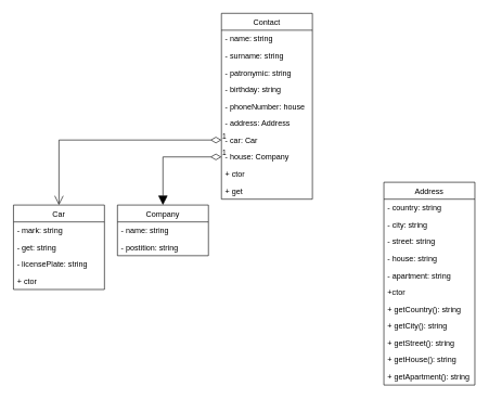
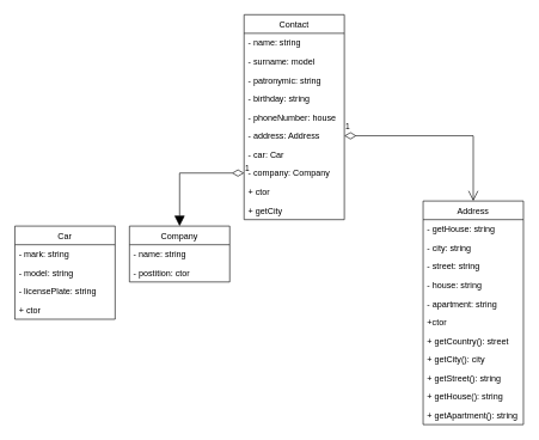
- <mxCell id="4" value="- surname: string" style="text;strokeColor=none;fillColor=none;align=left;verticalAlign=top;spacingLeft=4;spacingRight=4;overflow=hidden;rotatable=0;points=[[0,0.5],[1,0.5]];portConstraint=eastwest;" vertex="1" parent="2"><mxGeometry y="52" width="140" height="26" as="geometry" /></mxCell>
+ <mxCell id="4" value="- surname: model" style="text;strokeColor=none;fillColor=none;align=left;verticalAlign=top;spacingLeft=4;spacingRight=4;overflow=hidden;rotatable=0;points=[[0,0.5],[1,0.5]];portConstraint=eastwest;" vertex="1" parent="2"><mxGeometry y="52" width="140" height="26" as="geometry" /></mxCell>
+ <mxCell id="25" value="1" style="endArrow=open;html=1;endSize=12;startArrow=diamondThin;startSize=14;startFill=0;edgeStyle=orthogonalEdgeStyle;align=left;verticalAlign=bottom;rounded=0;exitX=1;exitY=0.5;exitDx=0;exitDy=0;entryX=0.5;entryY=0;entryDx=0;entryDy=0;" edge="1" parent="1" source="8" target="13"><mxGeometry x="-1" y="3" relative="1" as="geometry"><mxPoint x="410" y="510" as="sourcePoint" /><mxPoint x="570" y="510" as="targetPoint" /></mxGeometry></mxCell>
- <mxCell id="31" value="1" style="endArrow=open;html=1;endSize=12;startArrow=diamondThin;startSize=14;startFill=0;edgeStyle=orthogonalEdgeStyle;align=left;verticalAlign=bottom;rounded=0;exitX=0;exitY=0.5;exitDx=0;exitDy=0;entryX=0.5;entryY=0;entryDx=0;entryDy=0;" edge="1" parent="1" source="9" target="26"><mxGeometry x="-1" y="3" relative="1" as="geometry"><mxPoint x="300" y="520" as="sourcePoint" /><mxPoint x="460" y="520" as="targetPoint" /></mxGeometry></mxCell>
- <mxCell id="10" value="- house: Company" style="text;strokeColor=none;fillColor=none;align=left;verticalAlign=top;spacingLeft=4;spacingRight=4;overflow=hidden;rotatable=0;points=[[0,0.5],[1,0.5]];portConstraint=eastwest;" vertex="1" parent="2"><mxGeometry y="208" width="140" height="26" as="geometry" /></mxCell>
+ <mxCell id="10" value="- company: Company" style="text;strokeColor=none;fillColor=none;align=left;verticalAlign=top;spacingLeft=4;spacingRight=4;overflow=hidden;rotatable=0;points=[[0,0.5],[1,0.5]];portConstraint=eastwest;" vertex="1" parent="2"><mxGeometry y="208" width="140" height="26" as="geometry" /></mxCell>
- <mxCell id="12" value="+ get" style="text;strokeColor=none;fillColor=none;align=left;verticalAlign=top;spacingLeft=4;spacingRight=4;overflow=hidden;rotatable=0;points=[[0,0.5],[1,0.5]];portConstraint=eastwest;" vertex="1" parent="2"><mxGeometry y="260" width="140" height="26" as="geometry" /></mxCell>
+ <mxCell id="12" value="+ getCity" style="text;strokeColor=none;fillColor=none;align=left;verticalAlign=top;spacingLeft=4;spacingRight=4;overflow=hidden;rotatable=0;points=[[0,0.5],[1,0.5]];portConstraint=eastwest;" vertex="1" parent="2"><mxGeometry y="260" width="140" height="26" as="geometry" /></mxCell>
- <mxCell id="14" value="- country: string" style="text;strokeColor=none;fillColor=none;align=left;verticalAlign=top;spacingLeft=4;spacingRight=4;overflow=hidden;rotatable=0;points=[[0,0.5],[1,0.5]];portConstraint=eastwest;" vertex="1" parent="13"><mxGeometry y="26" width="140" height="26" as="geometry" /></mxCell>
+ <mxCell id="14" value="- getHouse: string" style="text;strokeColor=none;fillColor=none;align=left;verticalAlign=top;spacingLeft=4;spacingRight=4;overflow=hidden;rotatable=0;points=[[0,0.5],[1,0.5]];portConstraint=eastwest;" vertex="1" parent="13"><mxGeometry y="26" width="140" height="26" as="geometry" /></mxCell>
- <mxCell id="28" value="- get: string" style="text;strokeColor=none;fillColor=none;align=left;verticalAlign=top;spacingLeft=4;spacingRight=4;overflow=hidden;rotatable=0;points=[[0,0.5],[1,0.5]];portConstraint=eastwest;" vertex="1" parent="26"><mxGeometry y="52" width="140" height="26" as="geometry" /></mxCell>
+ <mxCell id="28" value="- model: string" style="text;strokeColor=none;fillColor=none;align=left;verticalAlign=top;spacingLeft=4;spacingRight=4;overflow=hidden;rotatable=0;points=[[0,0.5],[1,0.5]];portConstraint=eastwest;" vertex="1" parent="26"><mxGeometry y="52" width="140" height="26" as="geometry" /></mxCell>
- <mxCell id="34" value="- postition: string" style="text;strokeColor=none;fillColor=none;align=left;verticalAlign=top;spacingLeft=4;spacingRight=4;overflow=hidden;rotatable=0;points=[[0,0.5],[1,0.5]];portConstraint=eastwest;" vertex="1" parent="32"><mxGeometry y="52" width="140" height="26" as="geometry" /></mxCell>
+ <mxCell id="34" value="- postition: ctor" style="text;strokeColor=none;fillColor=none;align=left;verticalAlign=top;spacingLeft=4;spacingRight=4;overflow=hidden;rotatable=0;points=[[0,0.5],[1,0.5]];portConstraint=eastwest;" vertex="1" parent="32"><mxGeometry y="52" width="140" height="26" as="geometry" /></mxCell>
- <mxCell id="20" value="+ getCountry(): string" style="text;strokeColor=none;fillColor=none;align=left;verticalAlign=top;spacingLeft=4;spacingRight=4;overflow=hidden;rotatable=0;points=[[0,0.5],[1,0.5]];portConstraint=eastwest;" vertex="1" parent="13"><mxGeometry y="182" width="140" height="26" as="geometry" /></mxCell>
+ <mxCell id="20" value="+ getCountry(): street" style="text;strokeColor=none;fillColor=none;align=left;verticalAlign=top;spacingLeft=4;spacingRight=4;overflow=hidden;rotatable=0;points=[[0,0.5],[1,0.5]];portConstraint=eastwest;" vertex="1" parent="13"><mxGeometry y="182" width="140" height="26" as="geometry" /></mxCell>
- <mxCell id="21" value="+ getCity(): string" style="text;strokeColor=none;fillColor=none;align=left;verticalAlign=top;spacingLeft=4;spacingRight=4;overflow=hidden;rotatable=0;points=[[0,0.5],[1,0.5]];portConstraint=eastwest;" vertex="1" parent="13"><mxGeometry y="208" width="140" height="26" as="geometry" /></mxCell>
+ <mxCell id="21" value="+ getCity(): city" style="text;strokeColor=none;fillColor=none;align=left;verticalAlign=top;spacingLeft=4;spacingRight=4;overflow=hidden;rotatable=0;points=[[0,0.5],[1,0.5]];portConstraint=eastwest;" vertex="1" parent="13"><mxGeometry y="208" width="140" height="26" as="geometry" /></mxCell>
